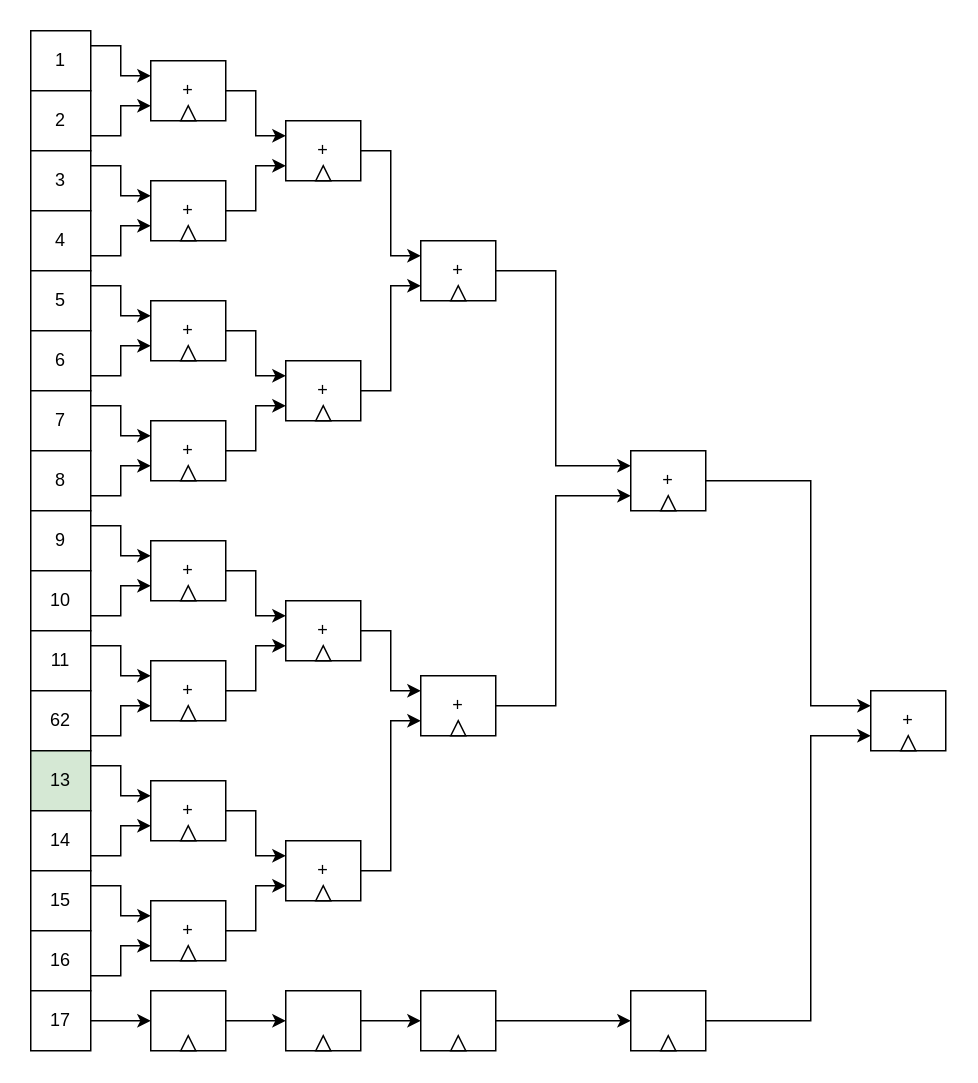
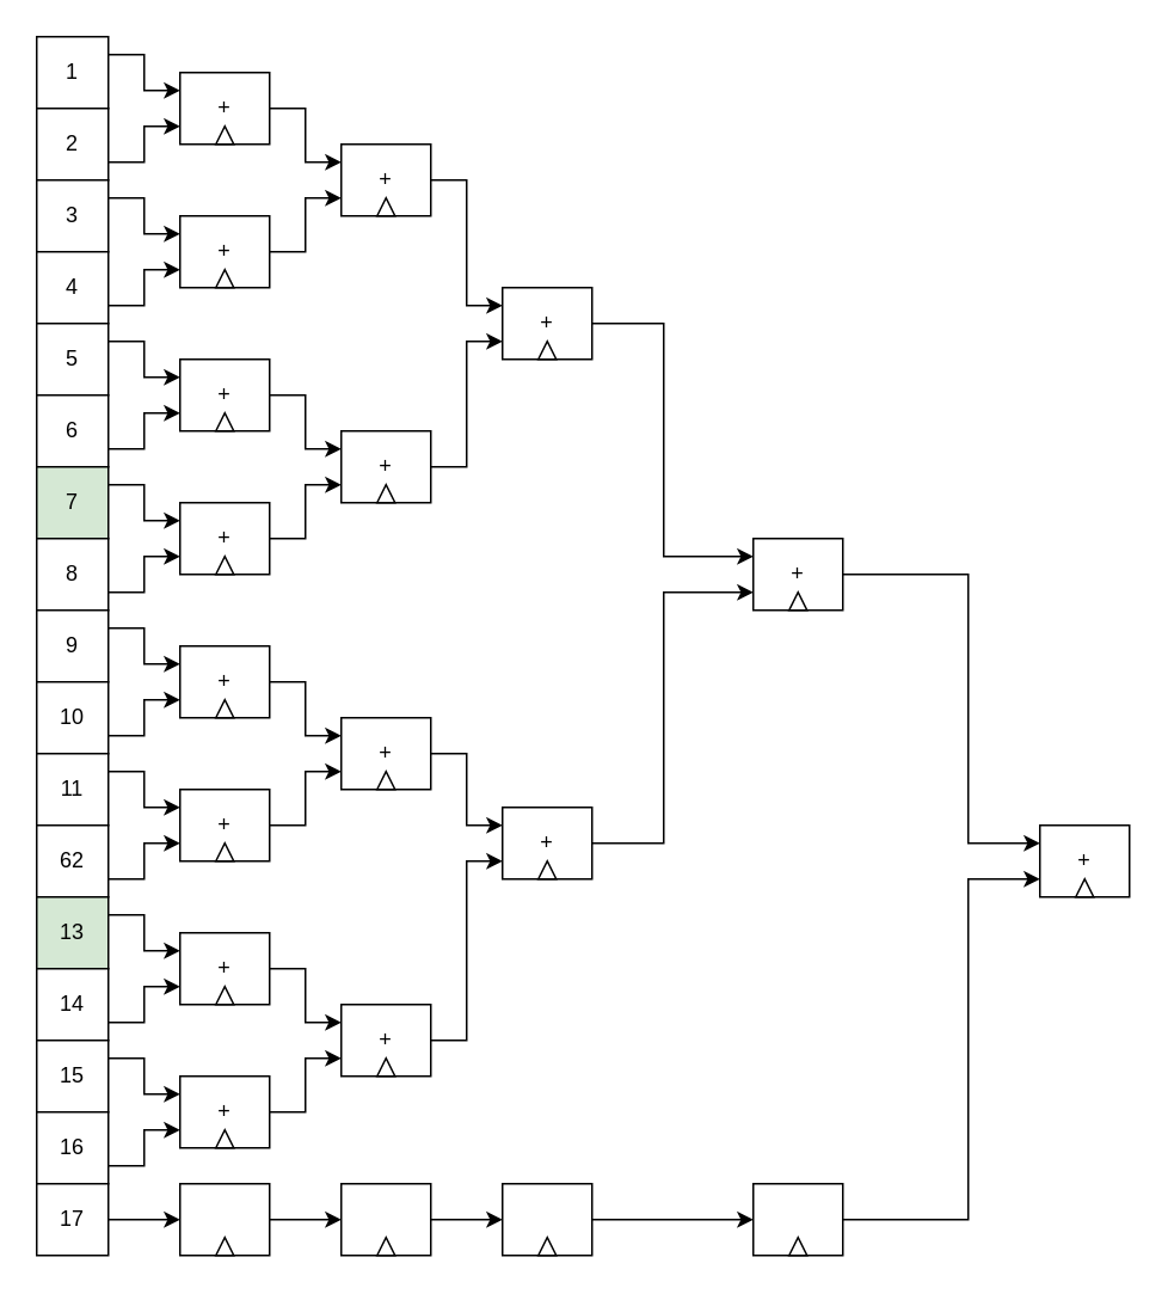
- <mxCell id="8" value="7" style="rounded=0;whiteSpace=wrap;html=1;" vertex="1" parent="1"><mxGeometry x="20" y="260" width="40" height="40" as="geometry" /></mxCell>
+ <mxCell id="8" value="7" style="rounded=0;whiteSpace=wrap;html=1;fillColor=#d5e8d4;" vertex="1" parent="1"><mxGeometry x="20" y="260" width="40" height="40" as="geometry" /></mxCell>
